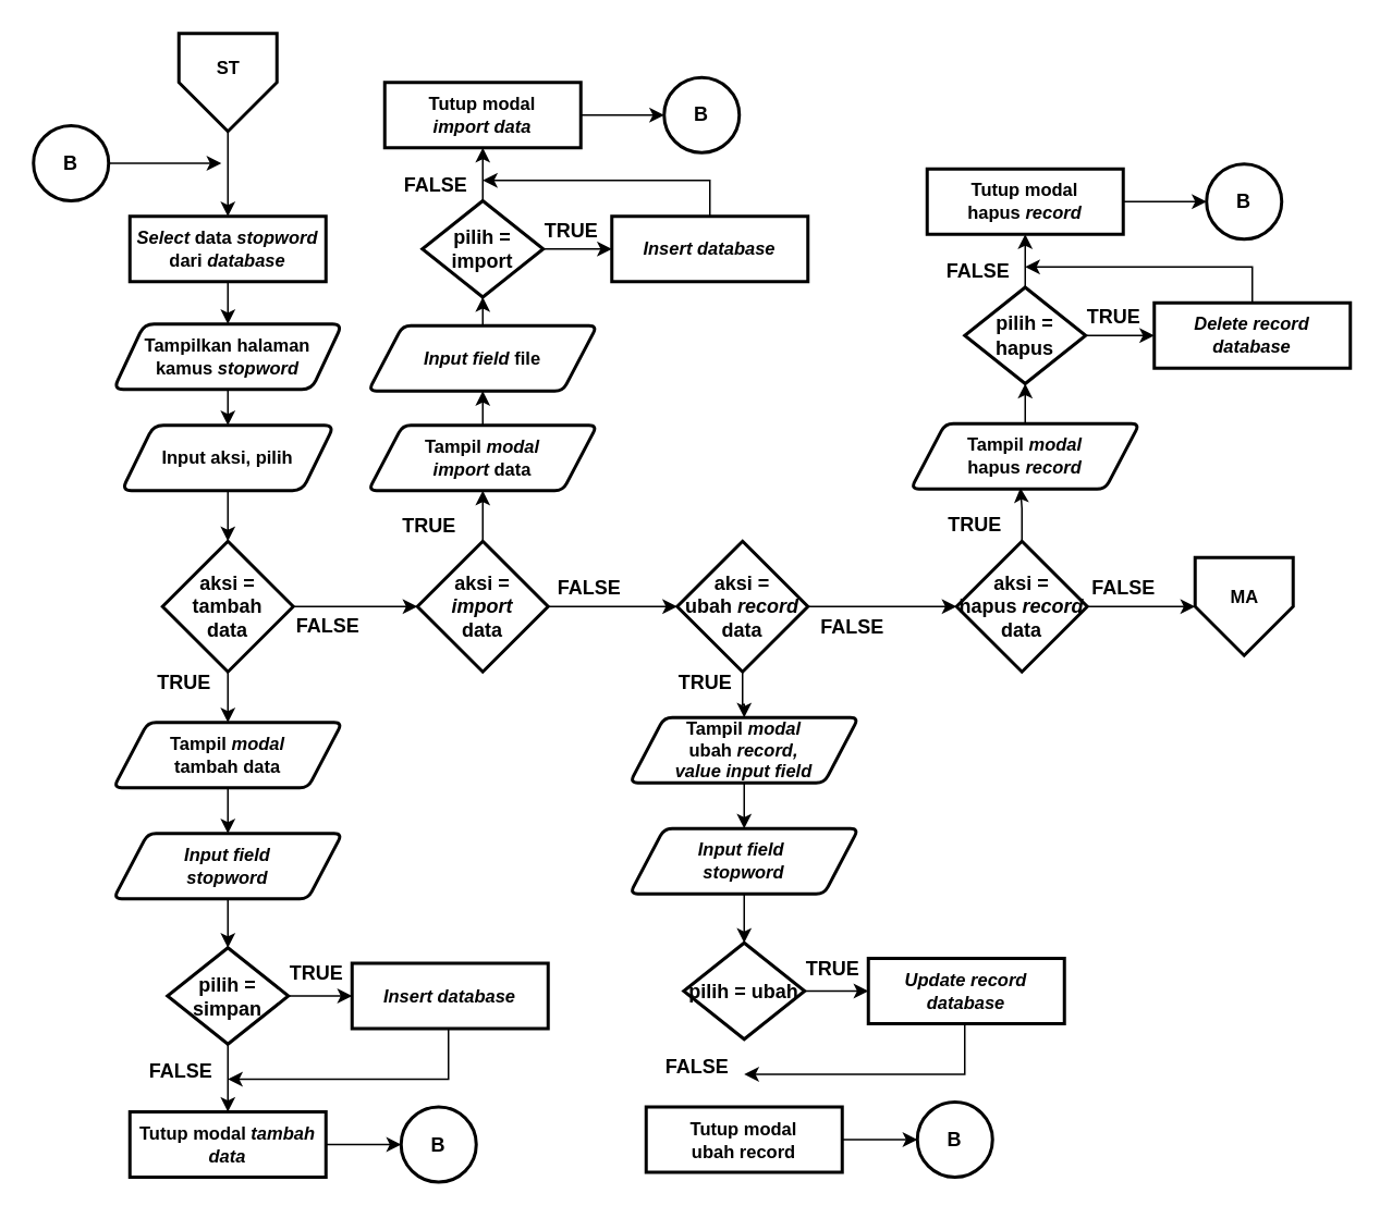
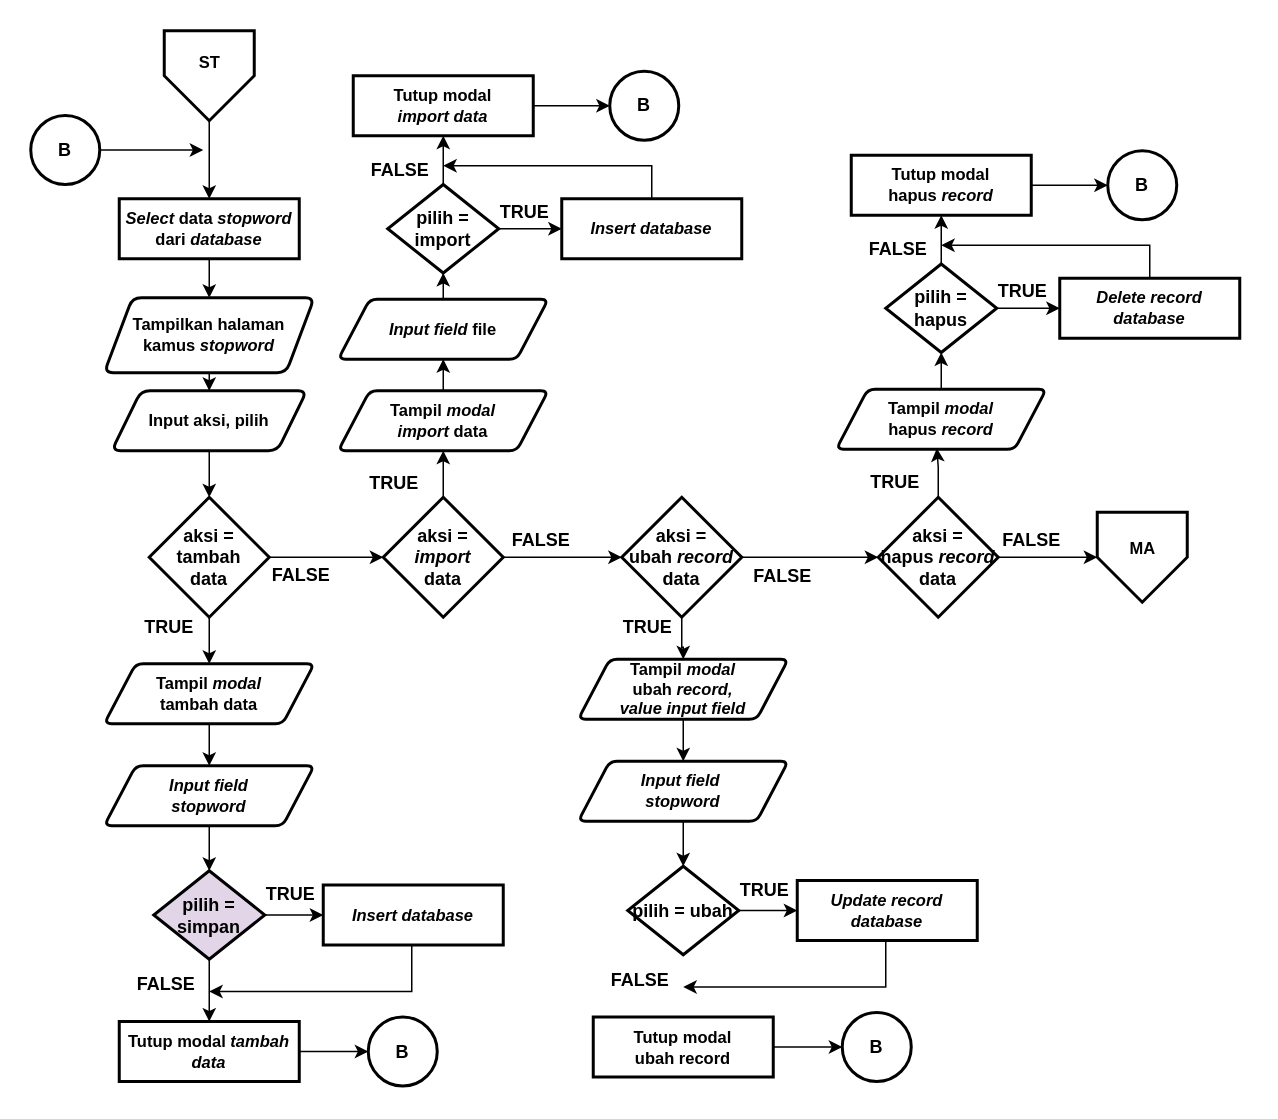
- <mxCell id="8" value="&lt;b&gt;Tampilkan halaman &lt;br&gt;kamus&amp;nbsp;&lt;/b&gt;&lt;i style=&quot;font-weight: 700&quot;&gt;stopword&lt;/i&gt;" style="shape=parallelogram;html=1;strokeWidth=2;perimeter=parallelogramPerimeter;whiteSpace=wrap;rounded=1;arcSize=12;size=0.134;fontSize=11;" parent="1" vertex="1"><mxGeometry x="69" y="198" width="140" height="40" as="geometry" /></mxCell>
+ <mxCell id="8" value="&lt;b&gt;Tampilkan halaman &lt;br&gt;kamus&amp;nbsp;&lt;/b&gt;&lt;i style=&quot;font-weight: 700&quot;&gt;stopword&lt;/i&gt;" style="shape=parallelogram;html=1;strokeWidth=2;perimeter=parallelogramPerimeter;whiteSpace=wrap;rounded=1;arcSize=12;size=0.134;fontSize=11;" parent="1" vertex="1"><mxGeometry x="69" y="198" width="140" height="50" as="geometry" /></mxCell>
- <mxCell id="33" value="&lt;b&gt;&lt;font style=&quot;font-size: 12px&quot;&gt;pilih = simpan&lt;/font&gt;&lt;/b&gt;" style="rhombus;whiteSpace=wrap;html=1;strokeWidth=2;" parent="1" vertex="1"><mxGeometry x="102" y="580" width="74" height="59" as="geometry" /></mxCell>
+ <mxCell id="33" value="&lt;b&gt;&lt;font style=&quot;font-size: 12px&quot;&gt;pilih = simpan&lt;/font&gt;&lt;/b&gt;" style="rhombus;whiteSpace=wrap;html=1;strokeWidth=2;fillColor=#e1d5e7;" parent="1" vertex="1"><mxGeometry x="102" y="580" width="74" height="59" as="geometry" /></mxCell>
